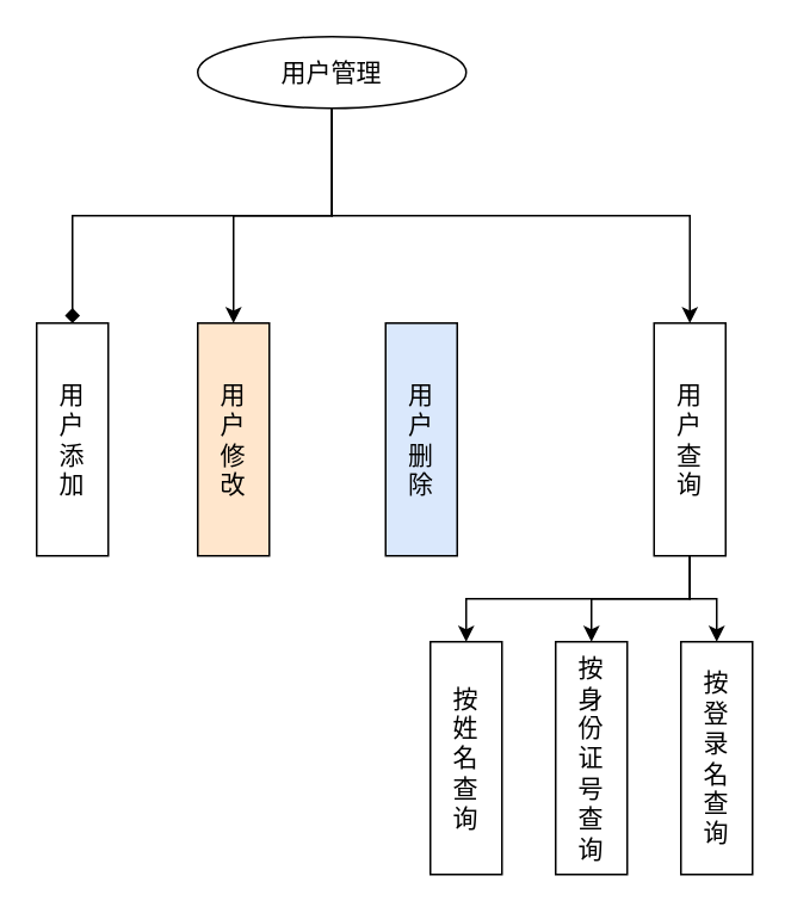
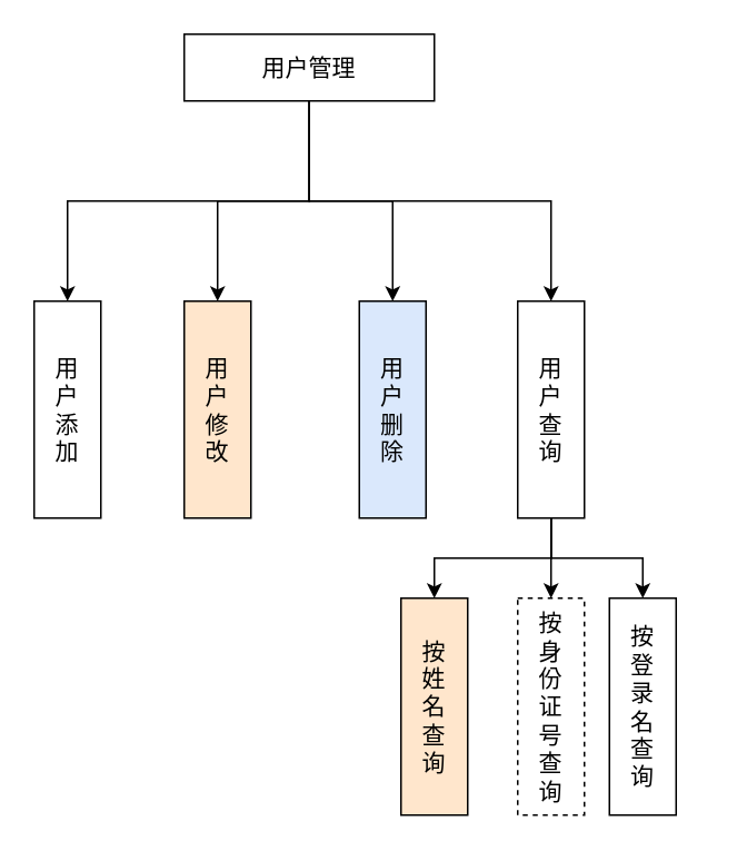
- <mxCell id="6" value="&lt;font style=&quot;font-size: 14px&quot;&gt;用户管理&lt;/font&gt;" style="ellipse;whiteSpace=wrap;html=1;" parent="1" vertex="1"><mxGeometry x="110" y="20" width="150" height="40" as="geometry" /></mxCell>
+ <mxCell id="6" value="&lt;font style=&quot;font-size: 14px&quot;&gt;用户管理&lt;/font&gt;" style="rounded=0;whiteSpace=wrap;html=1;" parent="1" vertex="1"><mxGeometry x="110" y="20" width="150" height="40" as="geometry" /></mxCell>
+ <mxCell id="5" style="edgeStyle=elbowEdgeStyle;rounded=0;orthogonalLoop=1;jettySize=auto;elbow=vertical;html=1;exitX=0.5;exitY=1;exitDx=0;exitDy=0;entryX=0.5;entryY=0;entryDx=0;entryDy=0;" parent="1" source="6" target="9" edge="1"><mxGeometry relative="1" as="geometry" /></mxCell>
- <mxCell id="2" style="edgeStyle=elbowEdgeStyle;rounded=0;orthogonalLoop=1;jettySize=auto;elbow=vertical;html=1;exitX=0.5;exitY=1;exitDx=0;exitDy=0;entryX=0.5;entryY=0;entryDx=0;entryDy=0;endArrow=diamond;" parent="1" source="6" target="7" edge="1"><mxGeometry relative="1" as="geometry" /></mxCell>
+ <mxCell id="2" style="edgeStyle=elbowEdgeStyle;rounded=0;orthogonalLoop=1;jettySize=auto;elbow=vertical;html=1;exitX=0.5;exitY=1;exitDx=0;exitDy=0;entryX=0.5;entryY=0;entryDx=0;entryDy=0;" parent="1" source="6" target="7" edge="1"><mxGeometry relative="1" as="geometry" /></mxCell>
- <mxCell id="13" value="&lt;font style=&quot;font-size: 14px&quot;&gt;用&lt;br&gt;户&lt;br&gt;查&lt;br&gt;询&lt;br&gt;&lt;/font&gt;" style="rounded=0;whiteSpace=wrap;html=1;" parent="1" vertex="1"><mxGeometry x="365" y="180" width="40" height="130" as="geometry" /></mxCell>
+ <mxCell id="13" value="&lt;font style=&quot;font-size: 14px&quot;&gt;用&lt;br&gt;户&lt;br&gt;查&lt;br&gt;询&lt;br&gt;&lt;/font&gt;" style="rounded=0;whiteSpace=wrap;html=1;" parent="1" vertex="1"><mxGeometry x="310" y="180" width="40" height="130" as="geometry" /></mxCell>
- <mxCell id="16" value="&lt;font style=&quot;font-size: 14px&quot;&gt;按&lt;br&gt;姓&lt;br&gt;名&lt;br&gt;查&lt;br&gt;询&lt;br&gt;&lt;/font&gt;" style="rounded=0;whiteSpace=wrap;html=1;" vertex="1" parent="1"><mxGeometry x="240" y="358" width="40" height="130" as="geometry" /></mxCell>
+ <mxCell id="16" value="&lt;font style=&quot;font-size: 14px&quot;&gt;按&lt;br&gt;姓&lt;br&gt;名&lt;br&gt;查&lt;br&gt;询&lt;br&gt;&lt;/font&gt;" style="rounded=0;whiteSpace=wrap;html=1;fillColor=#ffe6cc;" vertex="1" parent="1"><mxGeometry x="240" y="358" width="40" height="130" as="geometry" /></mxCell>
- <mxCell id="15" value="&lt;font style=&quot;font-size: 14px&quot;&gt;按&lt;br&gt;身&lt;br&gt;份&lt;br&gt;证&lt;br&gt;号&lt;br&gt;查&lt;br&gt;询&lt;br&gt;&lt;/font&gt;" style="rounded=0;whiteSpace=wrap;html=1;" vertex="1" parent="1"><mxGeometry x="310" y="358" width="40" height="130" as="geometry" /></mxCell>
+ <mxCell id="15" value="&lt;font style=&quot;font-size: 14px&quot;&gt;按&lt;br&gt;身&lt;br&gt;份&lt;br&gt;证&lt;br&gt;号&lt;br&gt;查&lt;br&gt;询&lt;br&gt;&lt;/font&gt;" style="rounded=0;whiteSpace=wrap;html=1;dashed=1;" vertex="1" parent="1"><mxGeometry x="310" y="358" width="40" height="130" as="geometry" /></mxCell>
- <mxCell id="14" value="&lt;font style=&quot;font-size: 14px&quot;&gt;按&lt;br&gt;登&lt;br&gt;录&lt;br&gt;名&lt;br&gt;查&lt;br&gt;询&lt;br&gt;&lt;/font&gt;" style="rounded=0;whiteSpace=wrap;html=1;" vertex="1" parent="1"><mxGeometry x="380" y="358" width="40" height="130" as="geometry" /></mxCell>
+ <mxCell id="14" value="&lt;font style=&quot;font-size: 14px&quot;&gt;按&lt;br&gt;登&lt;br&gt;录&lt;br&gt;名&lt;br&gt;查&lt;br&gt;询&lt;br&gt;&lt;/font&gt;" style="rounded=0;whiteSpace=wrap;html=1;" vertex="1" parent="1"><mxGeometry x="365" y="358" width="40" height="130" as="geometry" /></mxCell>
